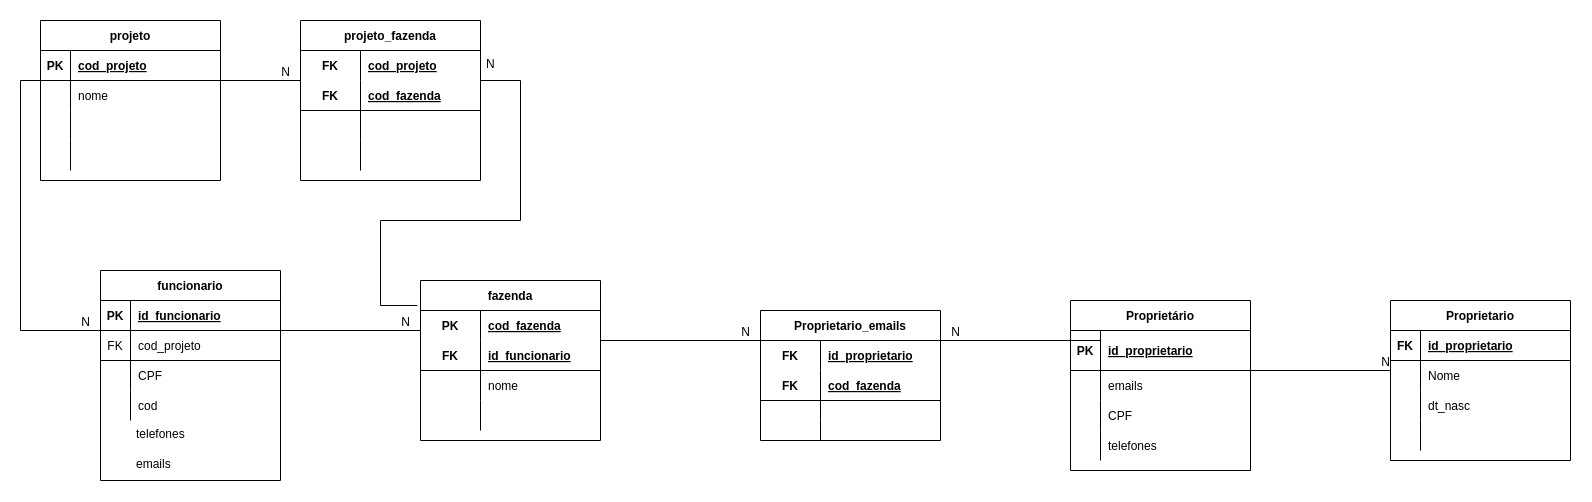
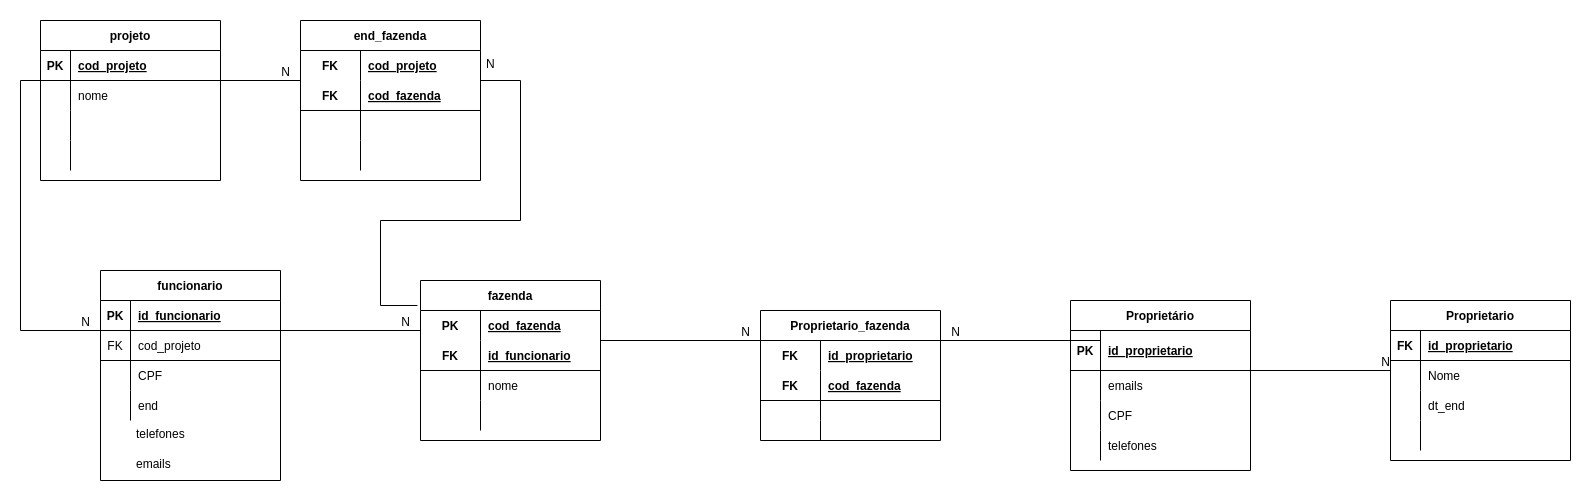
- <mxCell id="93" value="projeto_fazenda" style="shape=table;startSize=30;container=1;collapsible=1;childLayout=tableLayout;fixedRows=1;rowLines=0;fontStyle=1;align=center;resizeLast=1;" vertex="1" parent="1"><mxGeometry x="300" y="20" width="180" height="160" as="geometry" /></mxCell>
+ <mxCell id="93" value="end_fazenda" style="shape=table;startSize=30;container=1;collapsible=1;childLayout=tableLayout;fixedRows=1;rowLines=0;fontStyle=1;align=center;resizeLast=1;" vertex="1" parent="1"><mxGeometry x="300" y="20" width="180" height="160" as="geometry" /></mxCell>
- <mxCell id="30" value="Proprietario_emails" style="shape=table;startSize=30;container=1;collapsible=1;childLayout=tableLayout;fixedRows=1;rowLines=0;fontStyle=1;align=center;resizeLast=1;" vertex="1" parent="1"><mxGeometry x="760" y="310" width="180" height="130" as="geometry" /></mxCell>
+ <mxCell id="30" value="Proprietario_fazenda" style="shape=table;startSize=30;container=1;collapsible=1;childLayout=tableLayout;fixedRows=1;rowLines=0;fontStyle=1;align=center;resizeLast=1;" vertex="1" parent="1"><mxGeometry x="760" y="310" width="180" height="130" as="geometry" /></mxCell>
- <mxCell id="59" value="cod" style="shape=partialRectangle;connectable=0;fillColor=none;top=0;left=0;bottom=0;right=0;align=left;spacingLeft=6;overflow=hidden;" vertex="1" parent="57"><mxGeometry x="30" width="150" height="30" as="geometry"><mxRectangle width="150" height="30" as="alternateBounds" /></mxGeometry></mxCell>
+ <mxCell id="59" value="end" style="shape=partialRectangle;connectable=0;fillColor=none;top=0;left=0;bottom=0;right=0;align=left;spacingLeft=6;overflow=hidden;" vertex="1" parent="57"><mxGeometry x="30" width="150" height="30" as="geometry"><mxRectangle width="150" height="30" as="alternateBounds" /></mxGeometry></mxCell>
- <mxCell id="11" value="dt_nasc" style="shape=partialRectangle;connectable=0;fillColor=none;top=0;left=0;bottom=0;right=0;align=left;spacingLeft=6;overflow=hidden;" vertex="1" parent="9"><mxGeometry x="30" width="150" height="30" as="geometry"><mxRectangle width="150" height="30" as="alternateBounds" /></mxGeometry></mxCell>
+ <mxCell id="11" value="dt_end" style="shape=partialRectangle;connectable=0;fillColor=none;top=0;left=0;bottom=0;right=0;align=left;spacingLeft=6;overflow=hidden;" vertex="1" parent="9"><mxGeometry x="30" width="150" height="30" as="geometry"><mxRectangle width="150" height="30" as="alternateBounds" /></mxGeometry></mxCell>
